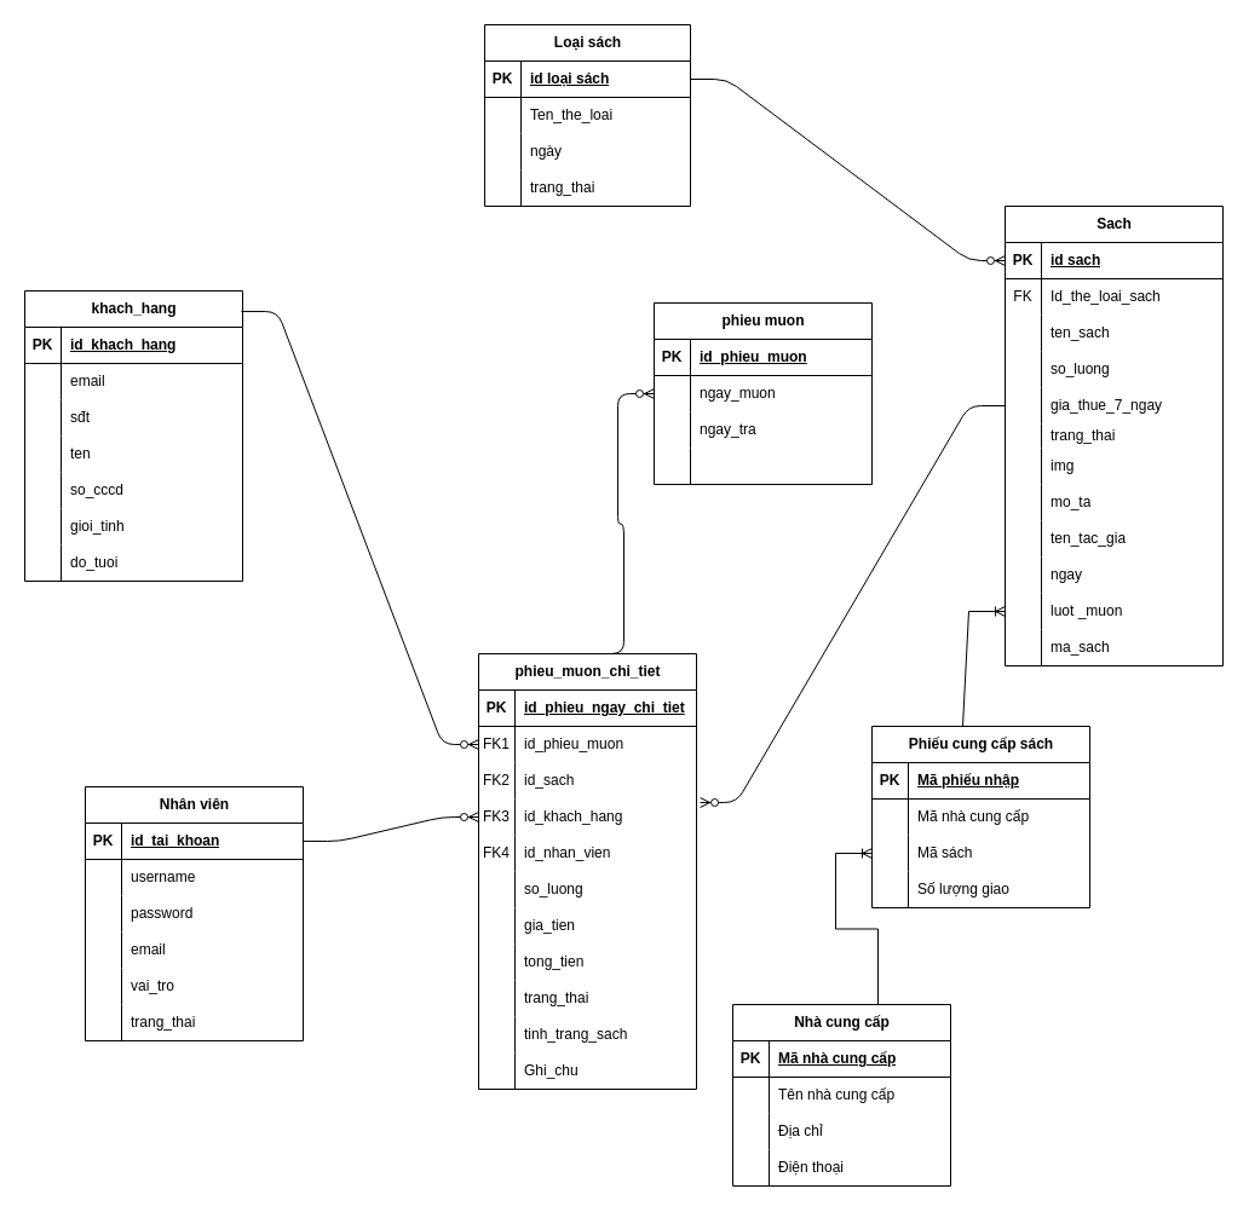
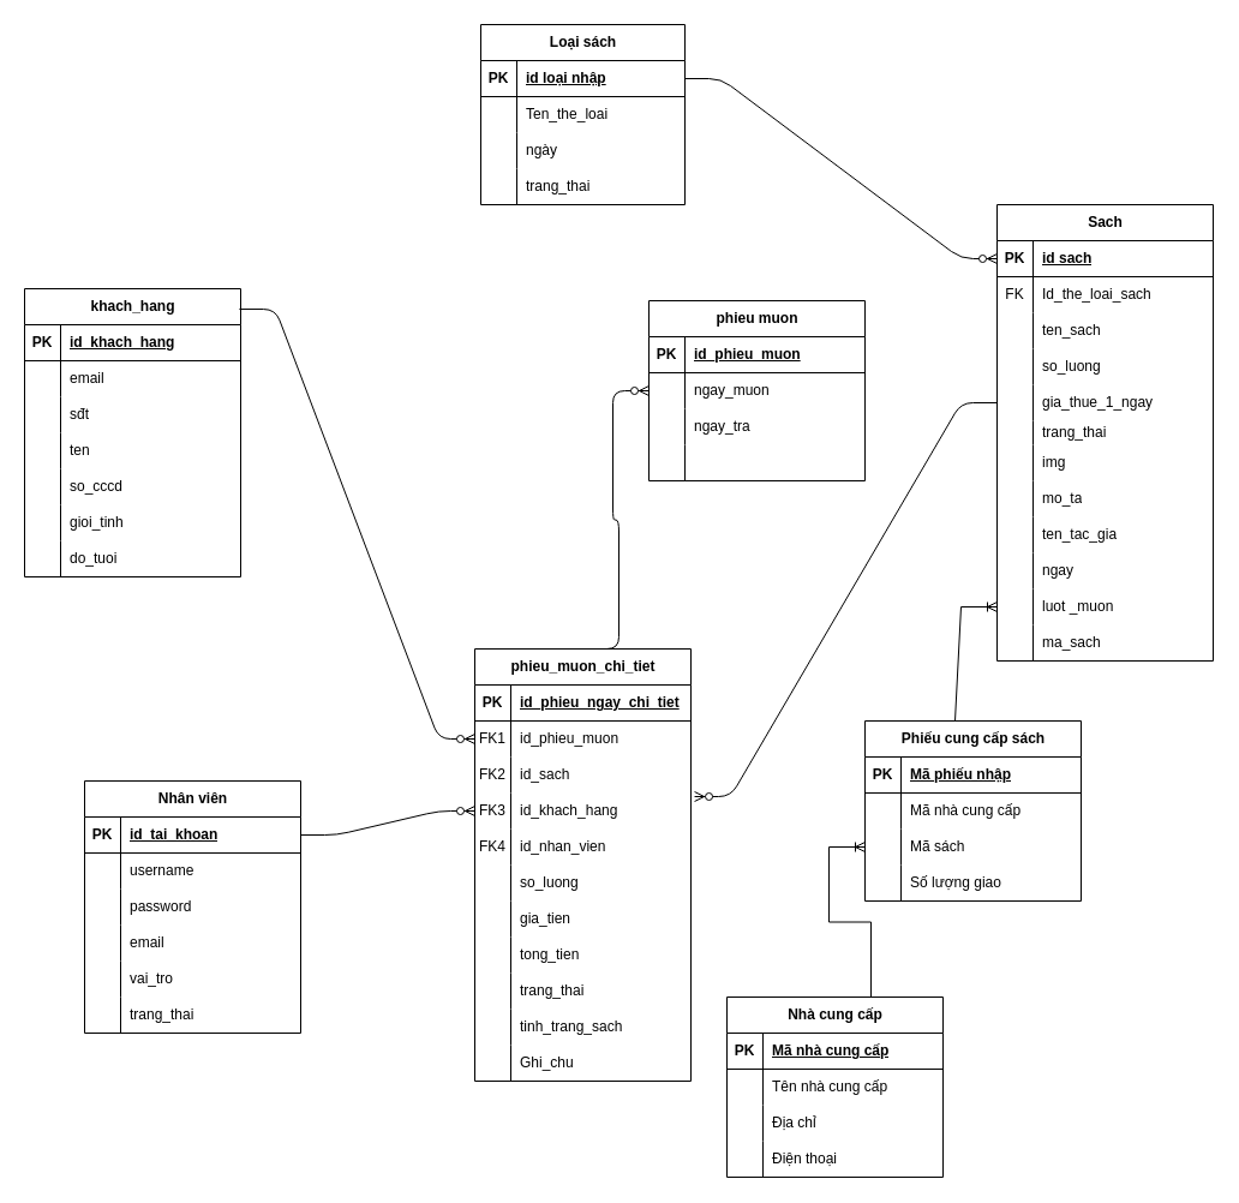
- <mxCell id="5" value="id loại sách" style="shape=partialRectangle;connectable=0;fillColor=none;top=0;left=0;bottom=0;right=0;align=left;spacingLeft=6;fontStyle=5;overflow=hidden;whiteSpace=wrap;html=1;" parent="3" vertex="1"><mxGeometry x="30" width="140" height="30" as="geometry"><mxRectangle width="140" height="30" as="alternateBounds" /></mxGeometry></mxCell>
+ <mxCell id="5" value="id loại nhập" style="shape=partialRectangle;connectable=0;fillColor=none;top=0;left=0;bottom=0;right=0;align=left;spacingLeft=6;fontStyle=5;overflow=hidden;whiteSpace=wrap;html=1;" parent="3" vertex="1"><mxGeometry x="30" width="140" height="30" as="geometry"><mxRectangle width="140" height="30" as="alternateBounds" /></mxGeometry></mxCell>
- <mxCell id="30" value="gia_thue_7_ngay" style="shape=partialRectangle;connectable=0;fillColor=none;top=0;left=0;bottom=0;right=0;align=left;spacingLeft=6;overflow=hidden;whiteSpace=wrap;html=1;" parent="28" vertex="1"><mxGeometry x="30" width="150" height="30" as="geometry"><mxRectangle width="150" height="30" as="alternateBounds" /></mxGeometry></mxCell>
+ <mxCell id="30" value="gia_thue_1_ngay" style="shape=partialRectangle;connectable=0;fillColor=none;top=0;left=0;bottom=0;right=0;align=left;spacingLeft=6;overflow=hidden;whiteSpace=wrap;html=1;" parent="28" vertex="1"><mxGeometry x="30" width="150" height="30" as="geometry"><mxRectangle width="150" height="30" as="alternateBounds" /></mxGeometry></mxCell>
